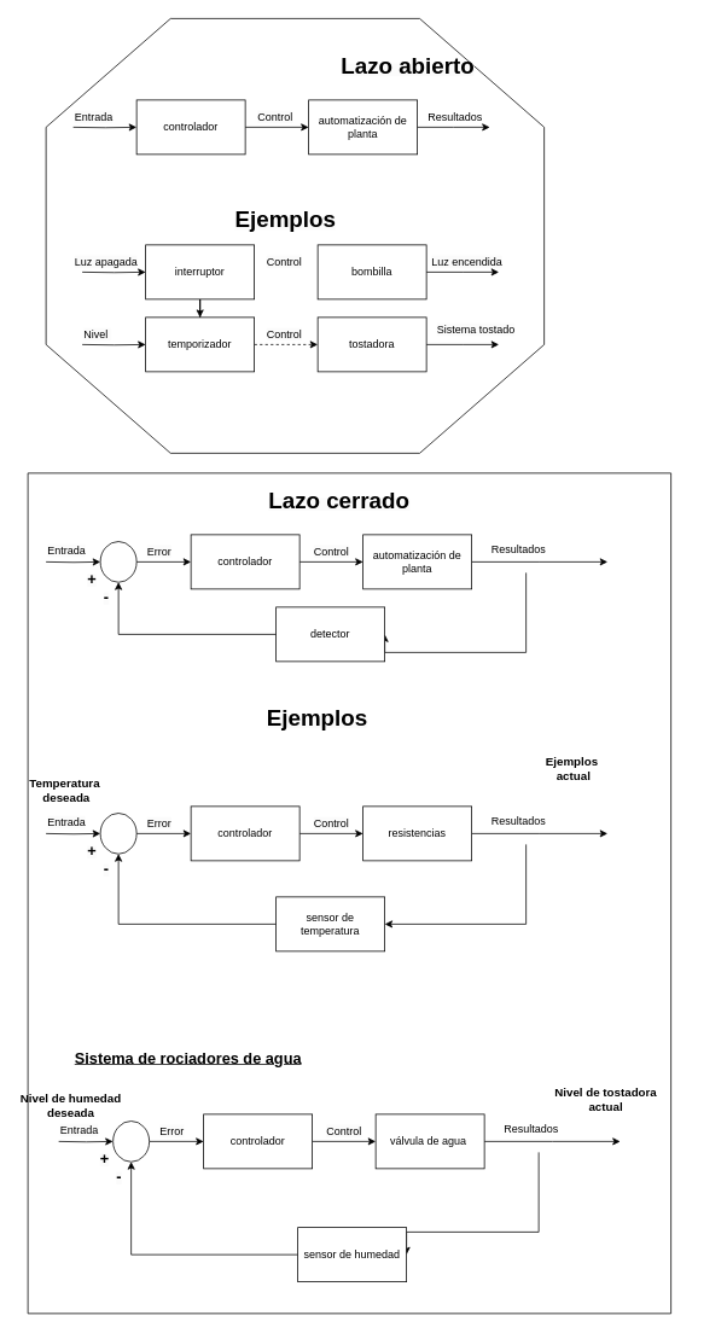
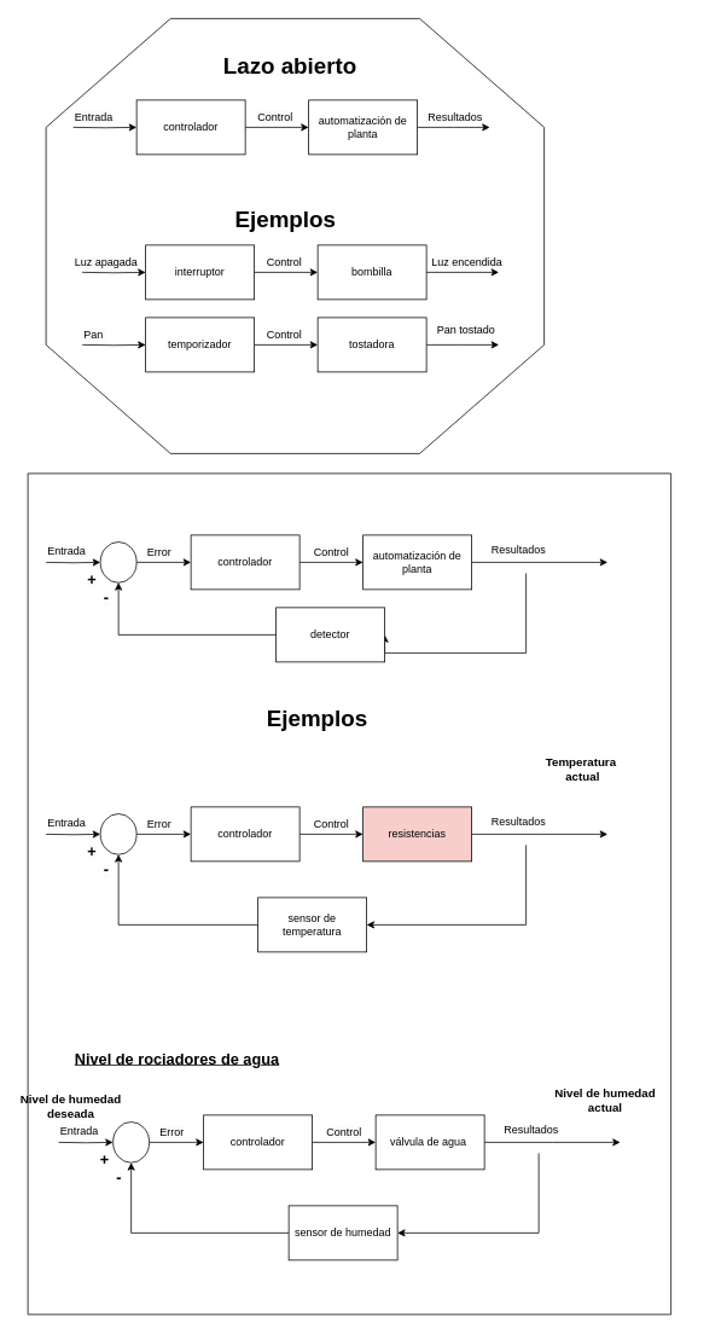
- <mxCell id="28" value="&lt;span style=&quot;color: rgb(0, 0, 0); font-family: Helvetica; font-style: normal; font-variant-ligatures: normal; font-variant-caps: normal; letter-spacing: normal; orphans: 2; text-align: center; text-indent: 0px; text-transform: none; widows: 2; word-spacing: 0px; -webkit-text-stroke-width: 0px; background-color: rgb(251, 251, 251); text-decoration-thickness: initial; text-decoration-style: initial; text-decoration-color: initial; float: none; display: inline !important;&quot;&gt;&lt;b style=&quot;&quot;&gt;&lt;font style=&quot;font-size: 25px;&quot;&gt;Lazo abierto&lt;/font&gt;&lt;/b&gt;&lt;/span&gt;" style="text;whiteSpace=wrap;html=1;" parent="1" vertex="1"><mxGeometry x="374" y="50" width="170" height="40" as="geometry" /></mxCell>
+ <mxCell id="28" value="&lt;span style=&quot;color: rgb(0, 0, 0); font-family: Helvetica; font-style: normal; font-variant-ligatures: normal; font-variant-caps: normal; letter-spacing: normal; orphans: 2; text-align: center; text-indent: 0px; text-transform: none; widows: 2; word-spacing: 0px; -webkit-text-stroke-width: 0px; background-color: rgb(251, 251, 251); text-decoration-thickness: initial; text-decoration-style: initial; text-decoration-color: initial; float: none; display: inline !important;&quot;&gt;&lt;b style=&quot;&quot;&gt;&lt;font style=&quot;font-size: 25px;&quot;&gt;Lazo abierto&lt;/font&gt;&lt;/b&gt;&lt;/span&gt;" style="text;whiteSpace=wrap;html=1;" parent="1" vertex="1"><mxGeometry x="244" y="50" width="170" height="40" as="geometry" /></mxCell>
- <mxCell id="13" value="" style="edgeStyle=orthogonalEdgeStyle;rounded=0;orthogonalLoop=1;jettySize=auto;html=1;" parent="1" source="14" target="21" edge="1"><mxGeometry relative="1" as="geometry" /></mxCell>
+ <mxCell id="13" value="" style="edgeStyle=orthogonalEdgeStyle;rounded=0;orthogonalLoop=1;jettySize=auto;html=1;" parent="1" source="14" target="16" edge="1"><mxGeometry relative="1" as="geometry" /></mxCell>
- <mxCell id="27" value="&lt;span style=&quot;color: rgb(0, 0, 0); font-family: Helvetica; font-size: 12px; font-style: normal; font-variant-ligatures: normal; font-variant-caps: normal; font-weight: 400; letter-spacing: normal; orphans: 2; text-align: center; text-indent: 0px; text-transform: none; widows: 2; word-spacing: 0px; -webkit-text-stroke-width: 0px; background-color: rgb(251, 251, 251); text-decoration-thickness: initial; text-decoration-style: initial; text-decoration-color: initial; float: none; display: inline !important;&quot;&gt;Sistema tostado&lt;/span&gt;" style="text;whiteSpace=wrap;html=1;" parent="1" vertex="1"><mxGeometry x="480" y="350" width="100" height="40" as="geometry" /></mxCell>
+ <mxCell id="27" value="&lt;span style=&quot;color: rgb(0, 0, 0); font-family: Helvetica; font-size: 12px; font-style: normal; font-variant-ligatures: normal; font-variant-caps: normal; font-weight: 400; letter-spacing: normal; orphans: 2; text-align: center; text-indent: 0px; text-transform: none; widows: 2; word-spacing: 0px; -webkit-text-stroke-width: 0px; background-color: rgb(251, 251, 251); text-decoration-thickness: initial; text-decoration-style: initial; text-decoration-color: initial; float: none; display: inline !important;&quot;&gt;Pan tostado&lt;/span&gt;" style="text;whiteSpace=wrap;html=1;" parent="1" vertex="1"><mxGeometry x="480" y="350" width="100" height="40" as="geometry" /></mxCell>
- <mxCell id="25" value="&lt;span style=&quot;color: rgb(0, 0, 0); font-family: Helvetica; font-size: 12px; font-style: normal; font-variant-ligatures: normal; font-variant-caps: normal; font-weight: 400; letter-spacing: normal; orphans: 2; text-align: center; text-indent: 0px; text-transform: none; widows: 2; word-spacing: 0px; -webkit-text-stroke-width: 0px; background-color: rgb(251, 251, 251); text-decoration-thickness: initial; text-decoration-style: initial; text-decoration-color: initial; float: none; display: inline !important;&quot;&gt;Nivel&amp;nbsp;&lt;/span&gt;" style="text;whiteSpace=wrap;html=1;" parent="1" vertex="1"><mxGeometry x="90" y="355" width="100" height="40" as="geometry" /></mxCell>
+ <mxCell id="25" value="&lt;span style=&quot;color: rgb(0, 0, 0); font-family: Helvetica; font-size: 12px; font-style: normal; font-variant-ligatures: normal; font-variant-caps: normal; font-weight: 400; letter-spacing: normal; orphans: 2; text-align: center; text-indent: 0px; text-transform: none; widows: 2; word-spacing: 0px; -webkit-text-stroke-width: 0px; background-color: rgb(251, 251, 251); text-decoration-thickness: initial; text-decoration-style: initial; text-decoration-color: initial; float: none; display: inline !important;&quot;&gt;Pan&amp;nbsp;&lt;/span&gt;" style="text;whiteSpace=wrap;html=1;" parent="1" vertex="1"><mxGeometry x="90" y="355" width="100" height="40" as="geometry" /></mxCell>
- <mxCell id="20" value="" style="edgeStyle=orthogonalEdgeStyle;rounded=0;orthogonalLoop=1;jettySize=auto;html=1;dashed=1;" parent="1" source="21" target="23" edge="1"><mxGeometry relative="1" as="geometry" /></mxCell>
+ <mxCell id="20" value="" style="edgeStyle=orthogonalEdgeStyle;rounded=0;orthogonalLoop=1;jettySize=auto;html=1;" parent="1" source="21" target="23" edge="1"><mxGeometry relative="1" as="geometry" /></mxCell>
- <mxCell id="37" value="&lt;span style=&quot;color: rgb(0, 0, 0); font-family: Helvetica; font-style: normal; font-variant-ligatures: normal; font-variant-caps: normal; letter-spacing: normal; orphans: 2; text-align: center; text-indent: 0px; text-transform: none; widows: 2; word-spacing: 0px; -webkit-text-stroke-width: 0px; background-color: rgb(251, 251, 251); text-decoration-thickness: initial; text-decoration-style: initial; text-decoration-color: initial; float: none; display: inline !important;&quot;&gt;&lt;b style=&quot;&quot;&gt;&lt;font style=&quot;font-size: 25px;&quot;&gt;Lazo cerrado&lt;/font&gt;&lt;/b&gt;&lt;/span&gt;" style="text;whiteSpace=wrap;html=1;" parent="1" vertex="1"><mxGeometry x="294" y="530" width="170" height="40" as="geometry" /></mxCell>
- <mxCell id="65" value="&lt;div style=&quot;text-align: center;&quot;&gt;&lt;font style=&quot;font-size: 13px;&quot;&gt;&lt;b&gt;Ejemplos&amp;nbsp;&lt;/b&gt;&lt;/font&gt;&lt;/div&gt;&lt;div style=&quot;text-align: center;&quot;&gt;&lt;span style=&quot;font-size: 13px;&quot;&gt;&lt;b&gt;actual&lt;/b&gt;&lt;/span&gt;&lt;/div&gt;" style="text;whiteSpace=wrap;html=1;" parent="1" vertex="1"><mxGeometry x="600" y="825.5" width="170" height="40" as="geometry" /></mxCell>
+ <mxCell id="65" value="&lt;div style=&quot;text-align: center;&quot;&gt;&lt;font style=&quot;font-size: 13px;&quot;&gt;&lt;b&gt;Temperatura&amp;nbsp;&lt;/b&gt;&lt;/font&gt;&lt;/div&gt;&lt;div style=&quot;text-align: center;&quot;&gt;&lt;span style=&quot;font-size: 13px;&quot;&gt;&lt;b&gt;actual&lt;/b&gt;&lt;/span&gt;&lt;/div&gt;" style="text;whiteSpace=wrap;html=1;" parent="1" vertex="1"><mxGeometry x="600" y="825.5" width="170" height="40" as="geometry" /></mxCell>
- <mxCell id="64" value="&lt;div style=&quot;text-align: center;&quot;&gt;&lt;font style=&quot;font-size: 13px;&quot;&gt;&lt;b&gt;Temperatura&amp;nbsp;&lt;/b&gt;&lt;/font&gt;&lt;/div&gt;&lt;div style=&quot;text-align: center;&quot;&gt;&lt;font style=&quot;font-size: 13px;&quot;&gt;&lt;b&gt;deseada&lt;/b&gt;&lt;/font&gt;&lt;/div&gt;" style="text;whiteSpace=wrap;html=1;" parent="1" vertex="1"><mxGeometry x="30" y="850" width="170" height="40" as="geometry" /></mxCell>
- <mxCell id="52" value="resistencias" style="rounded=0;whiteSpace=wrap;html=1;" parent="1" vertex="1"><mxGeometry x="400" y="890" width="120" height="60" as="geometry" /></mxCell>
+ <mxCell id="52" value="resistencias" style="rounded=0;whiteSpace=wrap;html=1;fillColor=#f8cecc;" parent="1" vertex="1"><mxGeometry x="400" y="890" width="120" height="60" as="geometry" /></mxCell>
- <mxCell id="61" value="sensor de temperatura" style="rounded=0;whiteSpace=wrap;html=1;" parent="1" vertex="1"><mxGeometry x="304" y="990" width="120" height="60" as="geometry" /></mxCell>
+ <mxCell id="61" value="sensor de temperatura" style="rounded=0;whiteSpace=wrap;html=1;" parent="1" vertex="1"><mxGeometry x="284" y="990" width="120" height="60" as="geometry" /></mxCell>
- <mxCell id="84" value="&lt;div style=&quot;text-align: center;&quot;&gt;&lt;b style=&quot;&quot;&gt;&lt;u style=&quot;&quot;&gt;&lt;font style=&quot;font-size: 17px;&quot;&gt;Sistema de rociadores de agua&lt;/font&gt;&lt;/u&gt;&lt;/b&gt;&lt;/div&gt;" style="text;whiteSpace=wrap;html=1;" parent="1" vertex="1"><mxGeometry x="80" y="1152" width="270" height="40" as="geometry" /></mxCell>
+ <mxCell id="84" value="&lt;div style=&quot;text-align: center;&quot;&gt;&lt;b style=&quot;&quot;&gt;&lt;u style=&quot;&quot;&gt;&lt;font style=&quot;font-size: 17px;&quot;&gt;Nivel de rociadores de agua&lt;/font&gt;&lt;/u&gt;&lt;/b&gt;&lt;/div&gt;" style="text;whiteSpace=wrap;html=1;" parent="1" vertex="1"><mxGeometry x="80" y="1152" width="270" height="40" as="geometry" /></mxCell>
- <mxCell id="83" value="&lt;div style=&quot;text-align: center;&quot;&gt;&lt;span style=&quot;font-size: 13px;&quot;&gt;&lt;b&gt;Nivel de tostadora&lt;/b&gt;&lt;/span&gt;&lt;/div&gt;&lt;div style=&quot;text-align: center;&quot;&gt;&lt;span style=&quot;font-size: 13px;&quot;&gt;&lt;b&gt;actual&lt;/b&gt;&lt;/span&gt;&lt;/div&gt;" style="text;whiteSpace=wrap;html=1;" parent="1" vertex="1"><mxGeometry x="610" y="1192" width="170" height="40" as="geometry" /></mxCell>
+ <mxCell id="83" value="&lt;div style=&quot;text-align: center;&quot;&gt;&lt;span style=&quot;font-size: 13px;&quot;&gt;&lt;b&gt;Nivel de humedad&lt;/b&gt;&lt;/span&gt;&lt;/div&gt;&lt;div style=&quot;text-align: center;&quot;&gt;&lt;span style=&quot;font-size: 13px;&quot;&gt;&lt;b&gt;actual&lt;/b&gt;&lt;/span&gt;&lt;/div&gt;" style="text;whiteSpace=wrap;html=1;" parent="1" vertex="1"><mxGeometry x="610" y="1192" width="170" height="40" as="geometry" /></mxCell>
- <mxCell id="79" value="sensor de humedad" style="rounded=0;whiteSpace=wrap;html=1;" parent="1" vertex="1"><mxGeometry x="328" y="1355" width="120" height="60" as="geometry" /></mxCell>
+ <mxCell id="79" value="sensor de humedad" style="rounded=0;whiteSpace=wrap;html=1;" parent="1" vertex="1"><mxGeometry x="318" y="1330" width="120" height="60" as="geometry" /></mxCell>
